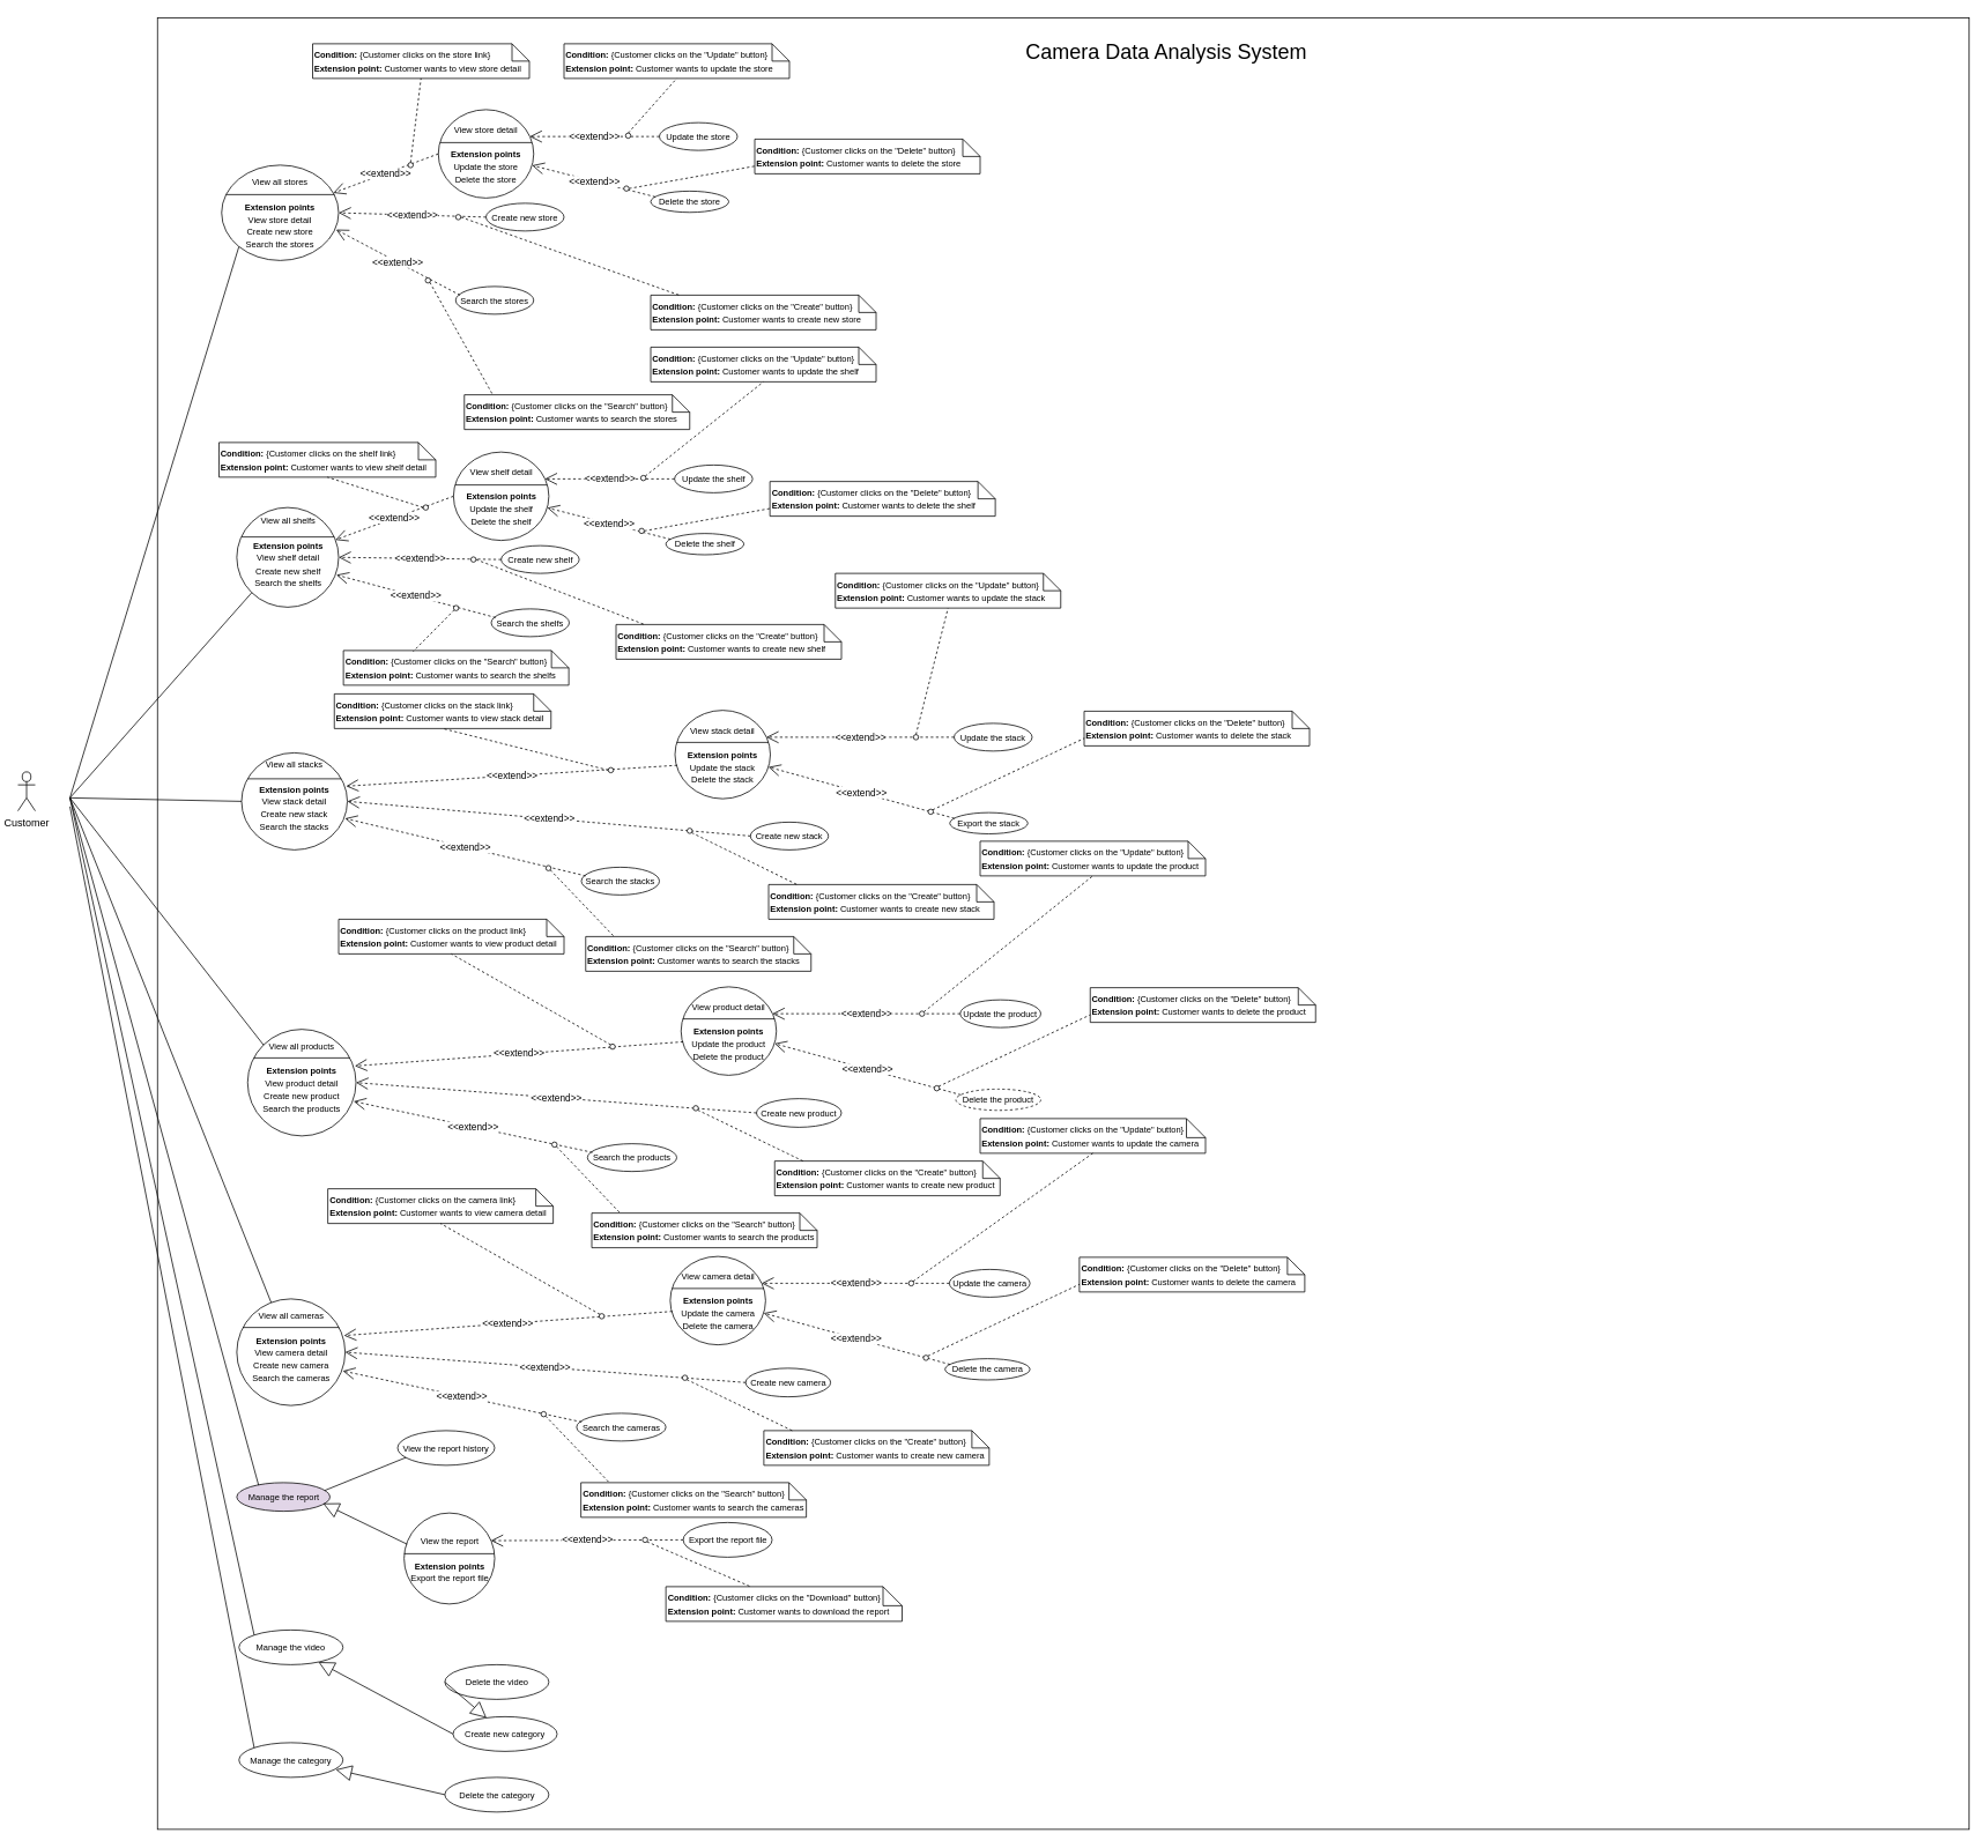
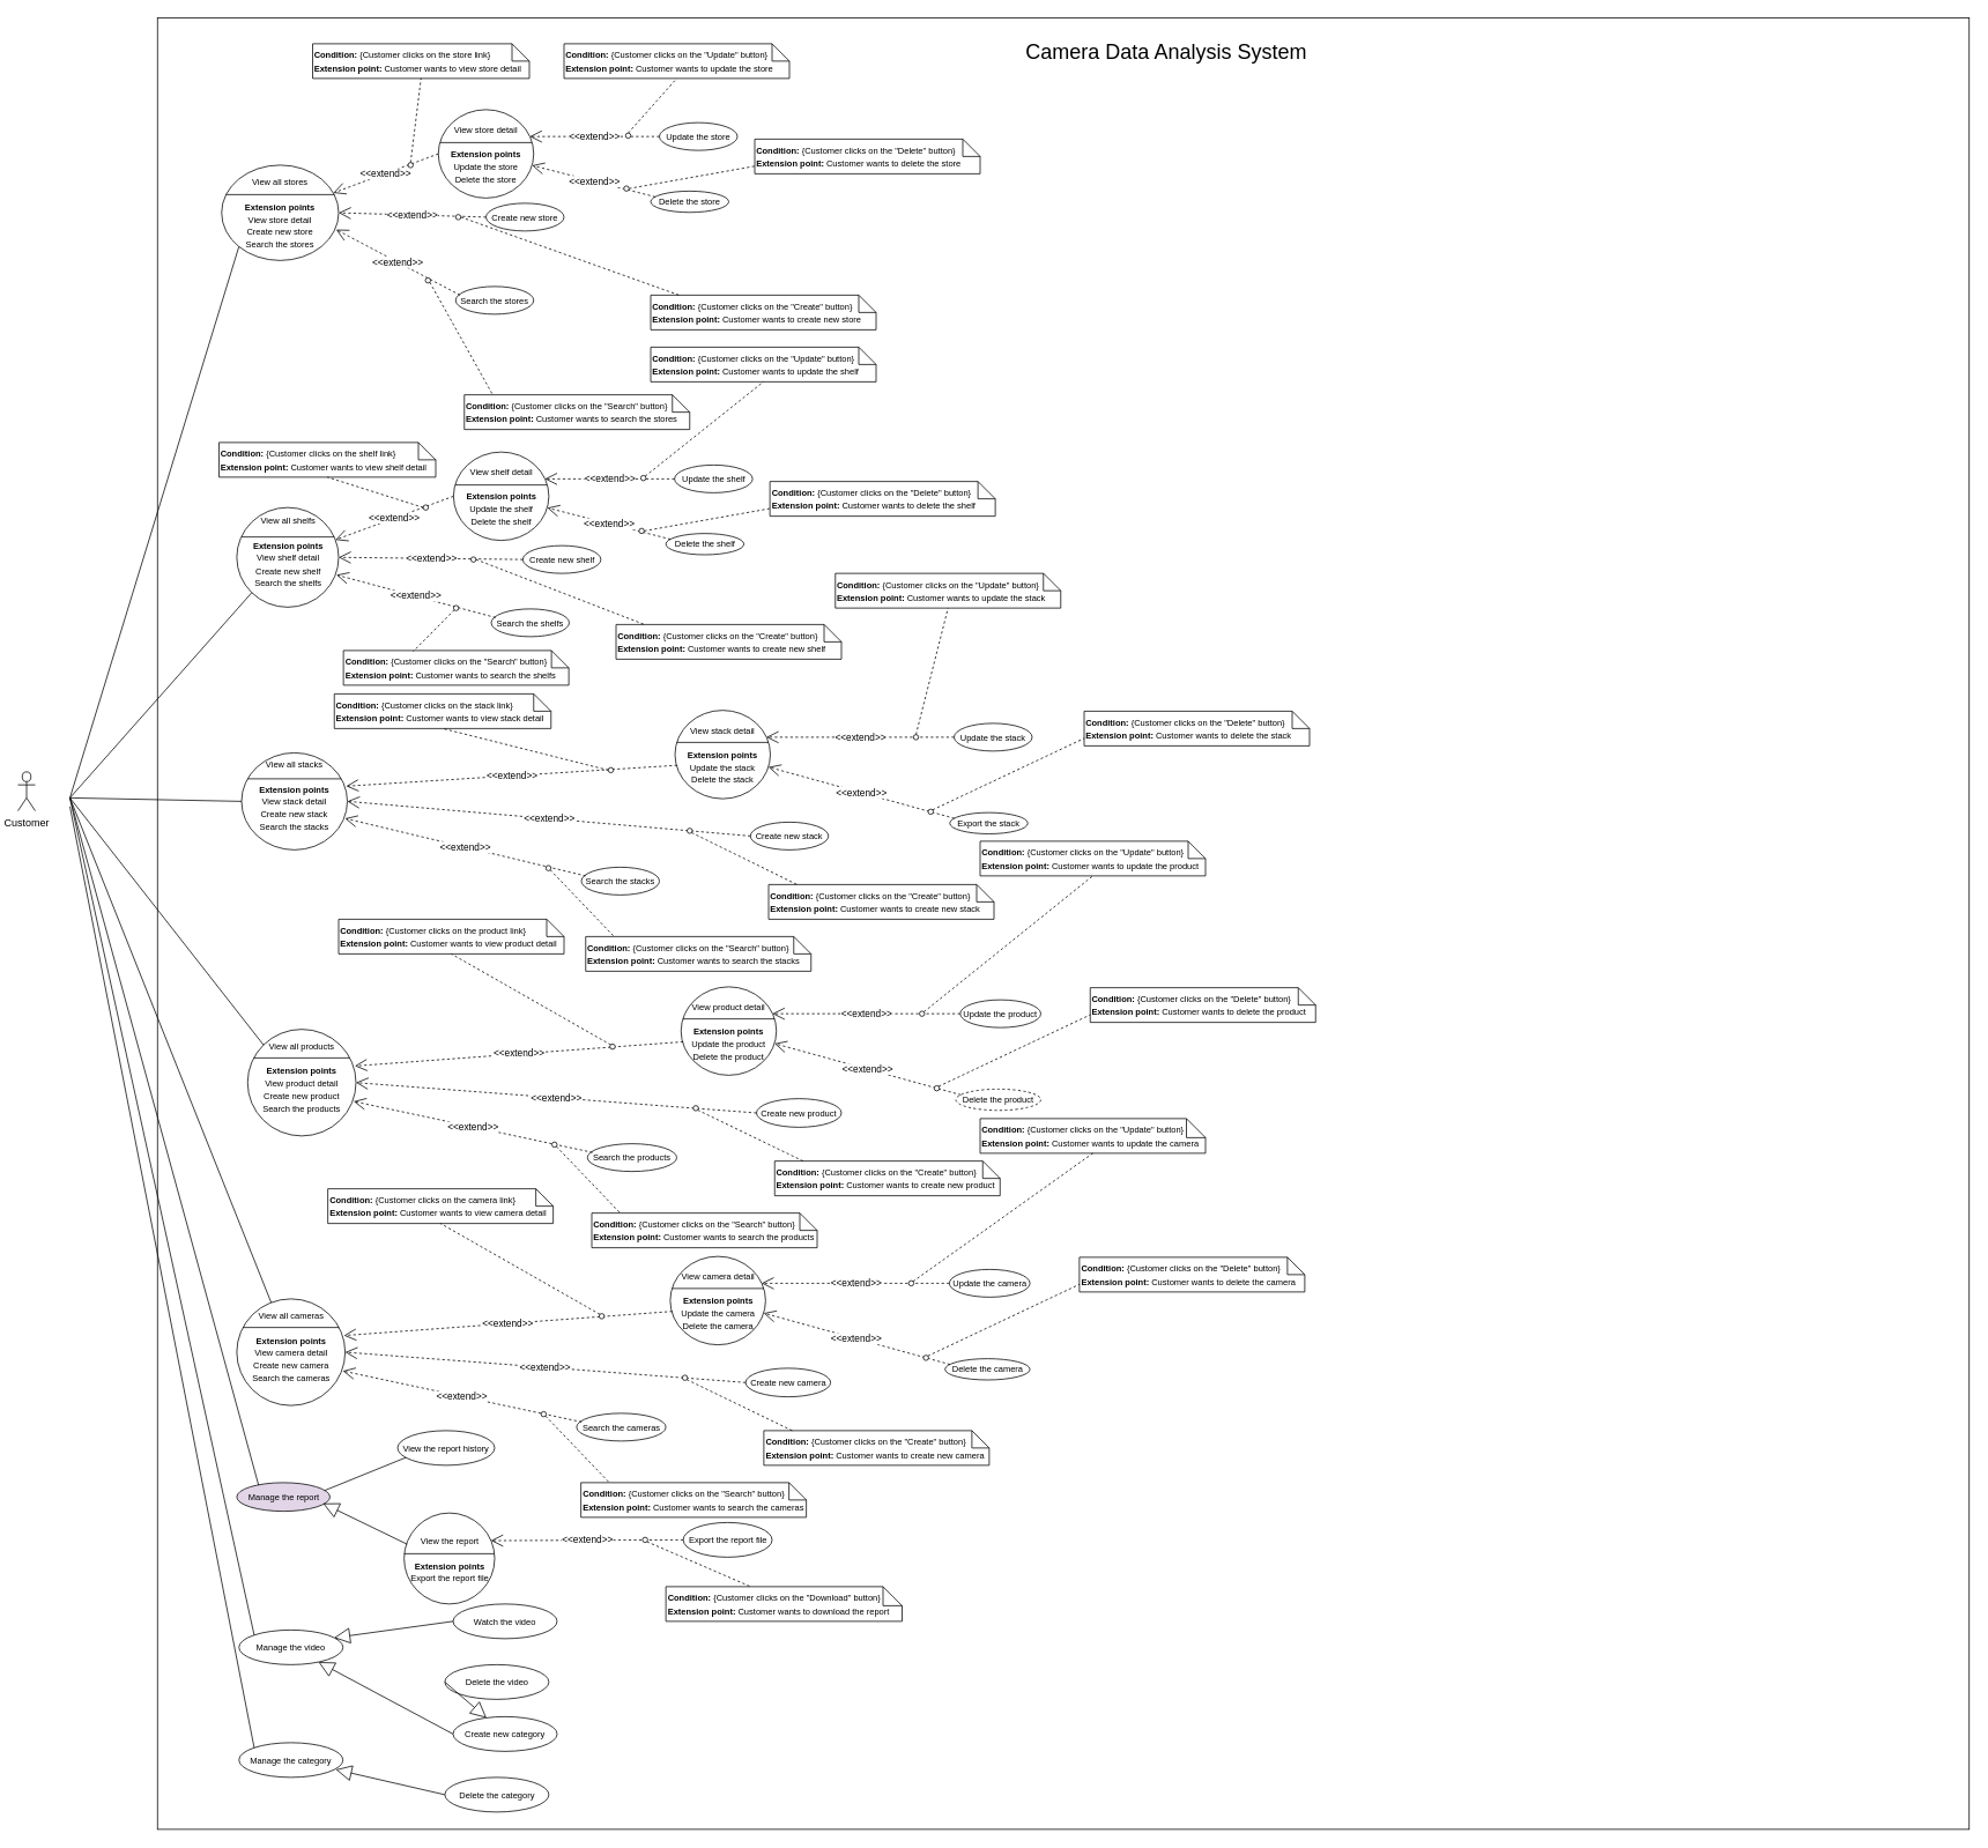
- <mxCell id="45" value="&lt;span style=&quot;font-size: 10px&quot;&gt;Create new&amp;nbsp;&lt;/span&gt;&lt;span style=&quot;font-size: 10px&quot;&gt;shelf&lt;/span&gt;" style="ellipse;whiteSpace=wrap;html=1;fillColor=#ffffff;gradientColor=none;" parent="1" vertex="1"><mxGeometry x="577.5" y="629" width="90" height="32" as="geometry" /></mxCell>
+ <mxCell id="45" value="&lt;span style=&quot;font-size: 10px&quot;&gt;Create new&amp;nbsp;&lt;/span&gt;&lt;span style=&quot;font-size: 10px&quot;&gt;shelf&lt;/span&gt;" style="ellipse;whiteSpace=wrap;html=1;fillColor=#ffffff;gradientColor=none;" parent="1" vertex="1"><mxGeometry x="602.5" y="629" width="90" height="32" as="geometry" /></mxCell>
+ <mxCell id="161" value="&lt;font style=&quot;font-size: 10px&quot;&gt;Watch the video&lt;/font&gt;" style="ellipse;whiteSpace=wrap;html=1;fillColor=#ffffff;gradientColor=none;" parent="1" vertex="1"><mxGeometry x="522" y="1850" width="120" height="40" as="geometry" /></mxCell>
+ <mxCell id="163" value="" style="endArrow=block;endSize=16;endFill=0;html=1;entryX=0.915;entryY=0.225;entryDx=0;entryDy=0;entryPerimeter=0;exitX=0;exitY=0.5;exitDx=0;exitDy=0;" parent="1" source="161" target="160" edge="1"><mxGeometry width="160" relative="1" as="geometry"><mxPoint x="260" y="1800" as="sourcePoint" /><mxPoint x="420" y="1800" as="targetPoint" /></mxGeometry></mxCell>
